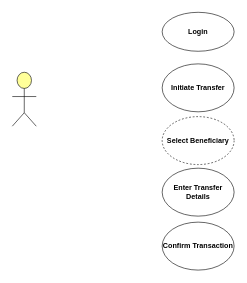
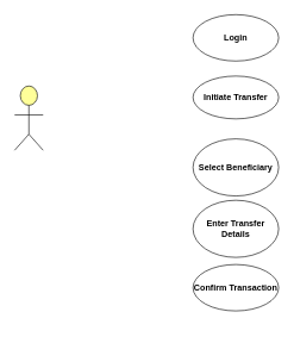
- <mxCell id="4" value="&lt;b&gt;Initiate Transfer&lt;/b&gt;" style="ellipse;whiteSpace=wrap;html=1;" vertex="1" parent="1"><mxGeometry x="270" y="106" width="120" height="80" as="geometry" /></mxCell>
+ <mxCell id="4" value="&lt;b&gt;Initiate Transfer&lt;/b&gt;" style="ellipse;whiteSpace=wrap;html=1;" vertex="1" parent="1"><mxGeometry x="270" y="106" width="120" height="60" as="geometry" /></mxCell>
- <mxCell id="5" value="&lt;b&gt;Select Beneficiary&lt;/b&gt;" style="ellipse;whiteSpace=wrap;html=1;dashed=1;" vertex="1" parent="1"><mxGeometry x="270" y="194" width="120" height="80" as="geometry" /></mxCell>
+ <mxCell id="5" value="&lt;b&gt;Select Beneficiary&lt;/b&gt;" style="ellipse;whiteSpace=wrap;html=1;" vertex="1" parent="1"><mxGeometry x="270" y="194" width="120" height="80" as="geometry" /></mxCell>
- <mxCell id="7" value="&lt;b&gt;Confirm Transaction&lt;/b&gt;" style="ellipse;whiteSpace=wrap;html=1;" vertex="1" parent="1"><mxGeometry x="270" y="370" width="120" height="80" as="geometry" /></mxCell>
+ <mxCell id="7" value="&lt;b&gt;Confirm Transaction&lt;/b&gt;" style="ellipse;whiteSpace=wrap;html=1;" vertex="1" parent="1"><mxGeometry x="270" y="370" width="120" height="65" as="geometry" /></mxCell>
